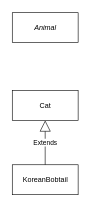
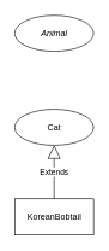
- <mxCell id="4" value="&lt;i&gt;Animal&lt;/i&gt;" style="html=1;" vertex="1" parent="1"><mxGeometry x="20" y="20" width="110" height="50" as="geometry" /></mxCell>
+ <mxCell id="4" value="&lt;i&gt;Animal&lt;/i&gt;" style="ellipse;html=1;" vertex="1" parent="1"><mxGeometry x="20" y="20" width="110" height="50" as="geometry" /></mxCell>
- <mxCell id="3" value="Cat" style="html=1;" vertex="1" parent="1"><mxGeometry x="20" y="150" width="110" height="50" as="geometry" /></mxCell>
+ <mxCell id="3" value="Cat" style="ellipse;html=1;" vertex="1" parent="1"><mxGeometry x="20" y="150" width="110" height="50" as="geometry" /></mxCell>
